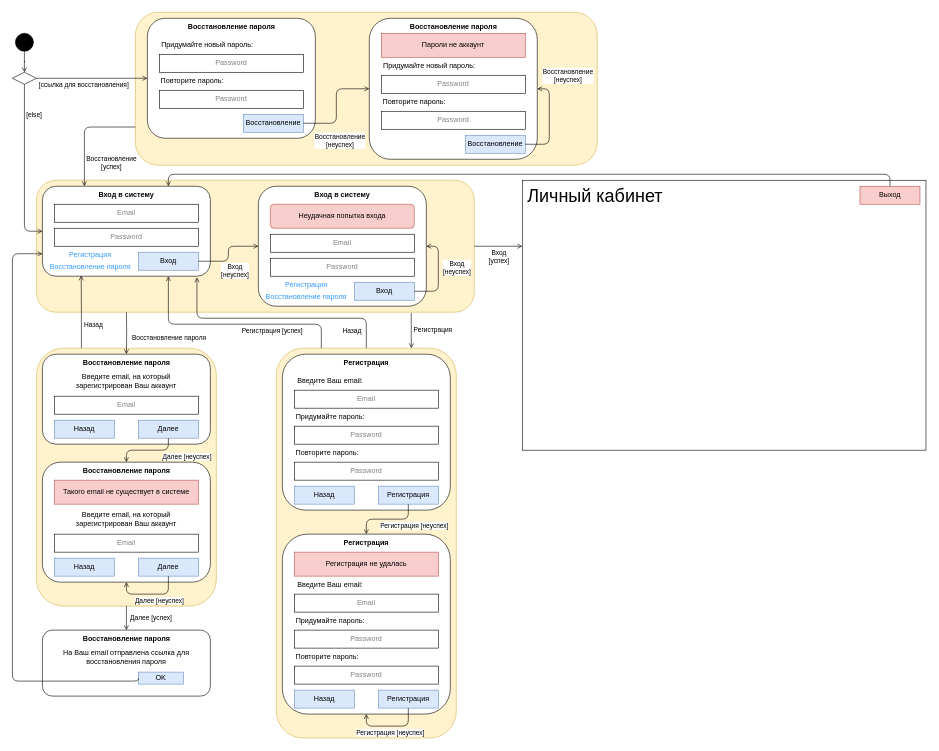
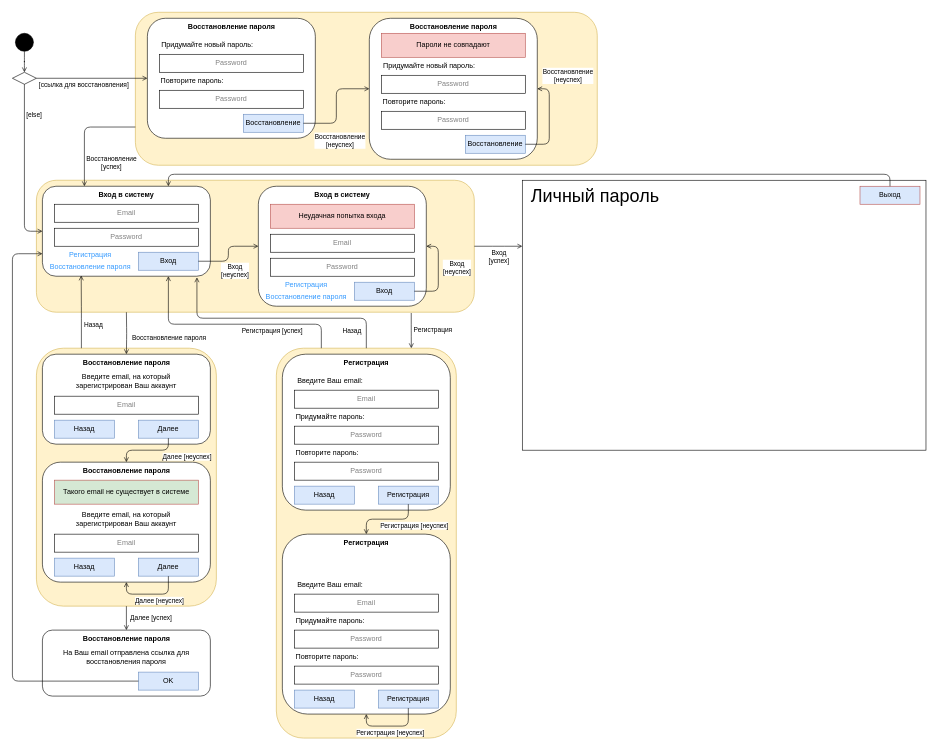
- <mxCell id="111" value="Пароли не аккаунт" style="rounded=0;whiteSpace=wrap;html=1;fillColor=#f8cecc;strokeColor=#b85450;" parent="1" vertex="1"><mxGeometry x="635" y="55" width="240" height="40" as="geometry" /></mxCell>
+ <mxCell id="111" value="Пароли не совпадают" style="rounded=0;whiteSpace=wrap;html=1;fillColor=#f8cecc;strokeColor=#b85450;" parent="1" vertex="1"><mxGeometry x="635" y="55" width="240" height="40" as="geometry" /></mxCell>
- <mxCell id="58" value="&lt;font style=&quot;font-size: 30px;&quot;&gt;Личный кабинет&lt;/font&gt;" style="text;html=1;strokeColor=none;fillColor=none;align=center;verticalAlign=middle;whiteSpace=wrap;rounded=0;" parent="1" vertex="1"><mxGeometry x="870" y="310" width="243" height="30" as="geometry" /></mxCell>
+ <mxCell id="58" value="&lt;font style=&quot;font-size: 30px;&quot;&gt;Личный пароль&lt;/font&gt;" style="text;html=1;strokeColor=none;fillColor=none;align=center;verticalAlign=middle;whiteSpace=wrap;rounded=0;" parent="1" vertex="1"><mxGeometry x="870" y="310" width="243" height="30" as="geometry" /></mxCell>
- <mxCell id="59" value="Выход" style="rounded=0;whiteSpace=wrap;html=1;fillColor=#f8cecc;strokeColor=#b85450;" parent="1" vertex="1"><mxGeometry x="1433" y="310" width="100" height="30" as="geometry" /></mxCell>
+ <mxCell id="59" value="Выход" style="rounded=0;whiteSpace=wrap;html=1;fillColor=#dae8fc;strokeColor=#b85450;" parent="1" vertex="1"><mxGeometry x="1433" y="310" width="100" height="30" as="geometry" /></mxCell>
- <mxCell id="20" value="Неудачная попытка входа" style="whiteSpace=wrap;html=1;fillColor=#f8cecc;strokeColor=#b85450;rounded=1;" parent="1" vertex="1"><mxGeometry x="450" y="340" width="240" height="40" as="geometry" /></mxCell>
+ <mxCell id="20" value="Неудачная попытка входа" style="rounded=0;whiteSpace=wrap;html=1;fillColor=#f8cecc;strokeColor=#b85450;" parent="1" vertex="1"><mxGeometry x="450" y="340" width="240" height="40" as="geometry" /></mxCell>
- <mxCell id="33" value="Такого email не существует в системе" style="rounded=0;whiteSpace=wrap;html=1;fillColor=#f8cecc;strokeColor=#b85450;" parent="1" vertex="1"><mxGeometry x="90" y="799.98" width="240" height="40" as="geometry" /></mxCell>
+ <mxCell id="33" value="Такого email не существует в системе" style="rounded=0;whiteSpace=wrap;html=1;fillColor=#d5e8d4;strokeColor=#b85450;" parent="1" vertex="1"><mxGeometry x="90" y="799.98" width="240" height="40" as="geometry" /></mxCell>
- <mxCell id="56" value="Регистрация не удалась" style="rounded=0;whiteSpace=wrap;html=1;fillColor=#f8cecc;strokeColor=#b85450;" parent="1" vertex="1"><mxGeometry x="490" y="919.96" width="240" height="40" as="geometry" /></mxCell>
- <mxCell id="37" value="OK" style="rounded=0;whiteSpace=wrap;html=1;fillColor=#dae8fc;strokeColor=#6c8ebf;" parent="1" vertex="1"><mxGeometry x="230" y="1119.98" width="75" height="20" as="geometry" /></mxCell>
+ <mxCell id="37" value="OK" style="rounded=0;whiteSpace=wrap;html=1;fillColor=#dae8fc;strokeColor=#6c8ebf;" parent="1" vertex="1"><mxGeometry x="230" y="1119.98" width="100" height="30" as="geometry" /></mxCell>
